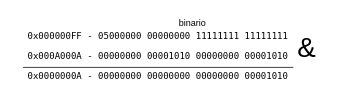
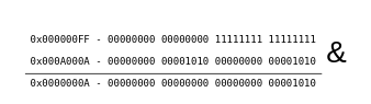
- <mxCell id="4" value="binario" style="text;html=1;strokeColor=none;fillColor=none;align=center;verticalAlign=middle;whiteSpace=wrap;rounded=0;" vertex="1" parent="1"><mxGeometry x="131" y="20" width="250" height="20" as="geometry" /></mxCell>
- <mxCell id="2" value="&lt;pre&gt;0x000000FF - 05000000 00000000 11111111 11111111&lt;/pre&gt;&lt;pre&gt;0x000A000A - 00000000 00001010 00000000 00001010&lt;/pre&gt;&lt;pre&gt;0x0000000A - 00000000 00000000 00000000 00001010&lt;/pre&gt;" style="text;html=1;strokeColor=none;fillColor=none;align=center;verticalAlign=middle;whiteSpace=wrap;rounded=0;" vertex="1" parent="1"><mxGeometry x="20" y="44" width="380" height="60" as="geometry" /></mxCell>
+ <mxCell id="2" value="&lt;pre&gt;0x000000FF - 00000000 00000000 11111111 11111111&lt;/pre&gt;&lt;pre&gt;0x000A000A - 00000000 00001010 00000000 00001010&lt;/pre&gt;&lt;pre&gt;0x0000000A - 00000000 00000000 00000000 00001010&lt;/pre&gt;" style="text;html=1;strokeColor=none;fillColor=none;align=center;verticalAlign=middle;whiteSpace=wrap;rounded=0;" vertex="1" parent="1"><mxGeometry x="20" y="44" width="380" height="60" as="geometry" /></mxCell>
